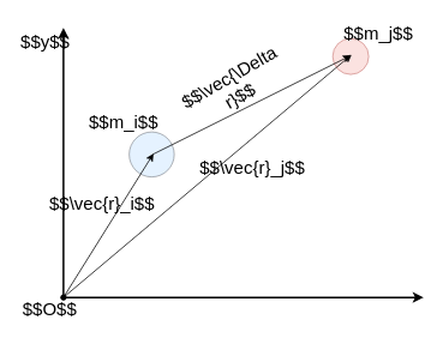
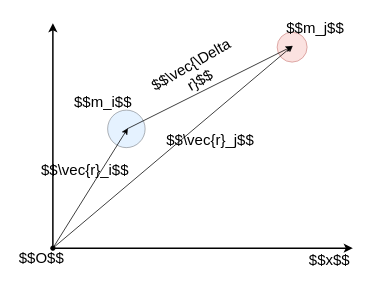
- <mxCell id="13" value="$$y$$" style="text;html=1;strokeColor=none;fillColor=none;align=center;verticalAlign=middle;whiteSpace=wrap;rounded=0;fontSize=20;" vertex="1" parent="2"><mxGeometry y="10" width="60" height="30" as="geometry" /></mxCell>
+ <mxCell id="14" value="$$x$$" style="text;html=1;strokeColor=none;fillColor=none;align=center;verticalAlign=middle;whiteSpace=wrap;rounded=0;fontSize=20;" vertex="1" parent="2"><mxGeometry x="389" y="310" width="60" height="30" as="geometry" /></mxCell>
